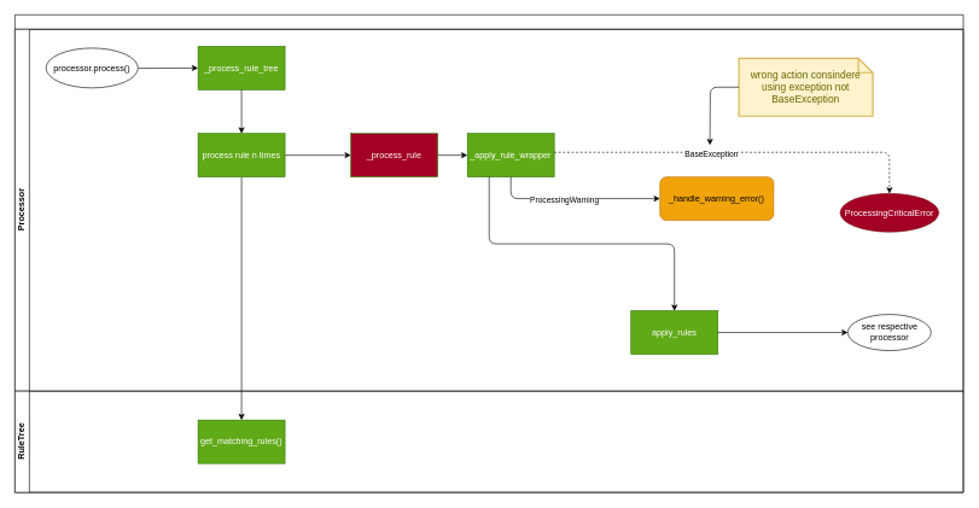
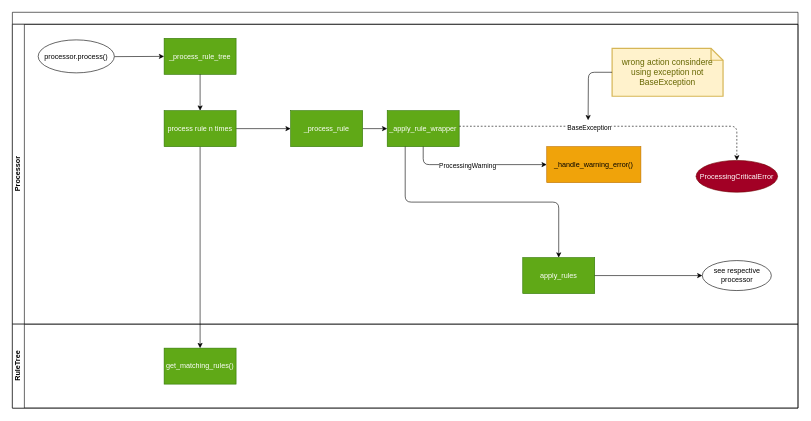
- <mxCell id="7" value="_process_rule" style="whiteSpace=wrap;html=1;rounded=0;fillColor=#a20025;fontColor=#ffffff;strokeColor=#2D7600;" parent="3" vertex="1"><mxGeometry x="464" y="144" width="120" height="60" as="geometry" /></mxCell>
+ <mxCell id="7" value="_process_rule" style="whiteSpace=wrap;html=1;rounded=0;fillColor=#60a917;fontColor=#ffffff;strokeColor=#2D7600;" parent="3" vertex="1"><mxGeometry x="464" y="144" width="120" height="60" as="geometry" /></mxCell>
- <mxCell id="12" value="_handle_warning_error()" style="whiteSpace=wrap;html=1;fillColor=#f0a30a;fontColor=#000000;strokeColor=#BD7000;rounded=1;" parent="3" vertex="1"><mxGeometry x="891" y="204" width="157" height="60" as="geometry" /></mxCell>
+ <mxCell id="12" value="_handle_warning_error()" style="rounded=0;whiteSpace=wrap;html=1;fillColor=#f0a30a;fontColor=#000000;strokeColor=#BD7000;" parent="3" vertex="1"><mxGeometry x="891" y="204" width="157" height="60" as="geometry" /></mxCell>
